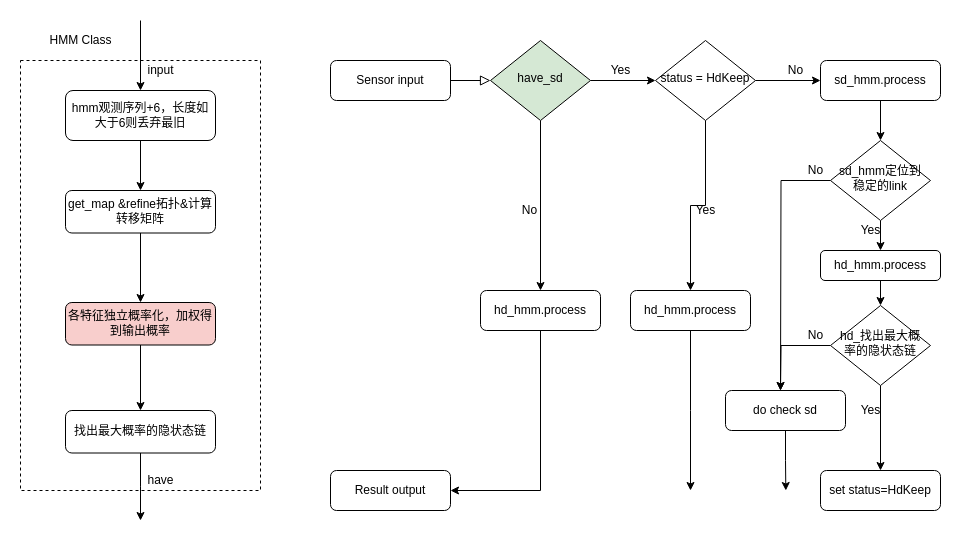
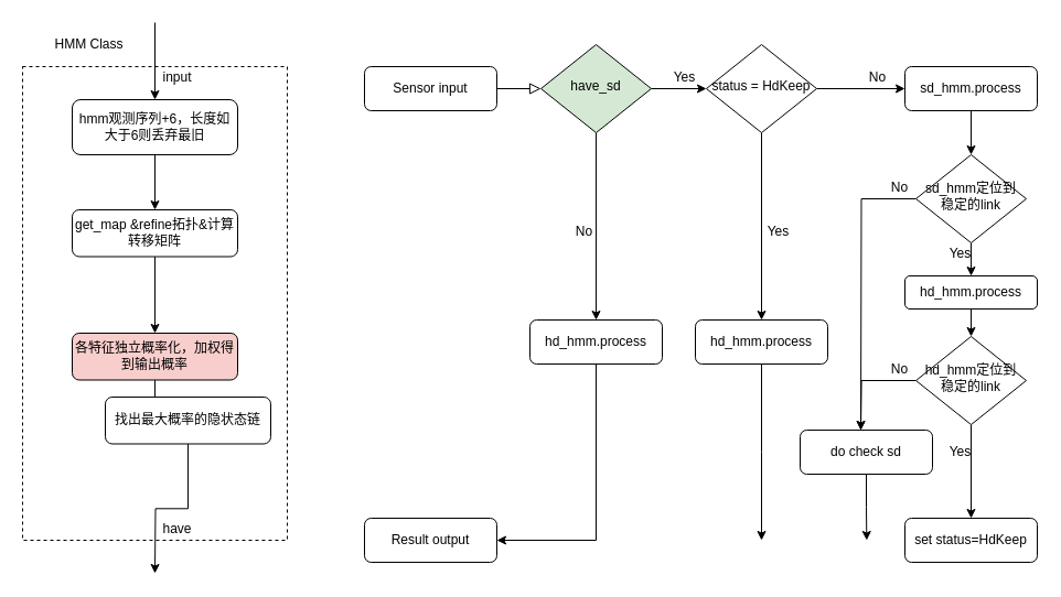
- <mxCell id="15" value="status = HdKeep" style="rhombus;whiteSpace=wrap;html=1;shadow=0;fontFamily=Helvetica;fontSize=12;align=center;strokeWidth=1;spacing=6;spacingTop=-4;" vertex="1" parent="1"><mxGeometry x="655" y="40" width="100" height="80" as="geometry" /></mxCell>
+ <mxCell id="15" value="status = HdKeep" style="rhombus;whiteSpace=wrap;html=1;shadow=0;fontFamily=Helvetica;fontSize=12;align=center;strokeWidth=1;spacing=6;spacingTop=-4;" vertex="1" parent="1"><mxGeometry x="640" y="40" width="100" height="80" as="geometry" /></mxCell>
- <mxCell id="32" value="hd_找出最大概率的隐状态链" style="rhombus;whiteSpace=wrap;html=1;shadow=0;fontFamily=Helvetica;fontSize=12;align=center;strokeWidth=1;spacing=6;spacingTop=-4;" vertex="1" parent="1"><mxGeometry x="830" y="305" width="100" height="80" as="geometry" /></mxCell>
+ <mxCell id="32" value="hd_hmm定位到稳定的link" style="rhombus;whiteSpace=wrap;html=1;shadow=0;fontFamily=Helvetica;fontSize=12;align=center;strokeWidth=1;spacing=6;spacingTop=-4;" vertex="1" parent="1"><mxGeometry x="830" y="305" width="100" height="80" as="geometry" /></mxCell>
- <mxCell id="23" value="找出最大概率的隐状态链" style="rounded=1;whiteSpace=wrap;html=1;fontSize=12;glass=0;strokeWidth=1;shadow=0;" vertex="1" parent="1"><mxGeometry x="65" y="410" width="150" height="42.5" as="geometry" /></mxCell>
+ <mxCell id="23" value="找出最大概率的隐状态链" style="rounded=1;whiteSpace=wrap;html=1;fontSize=12;glass=0;strokeWidth=1;shadow=0;" vertex="1" parent="1"><mxGeometry x="95" y="360" width="150" height="42.5" as="geometry" /></mxCell>
